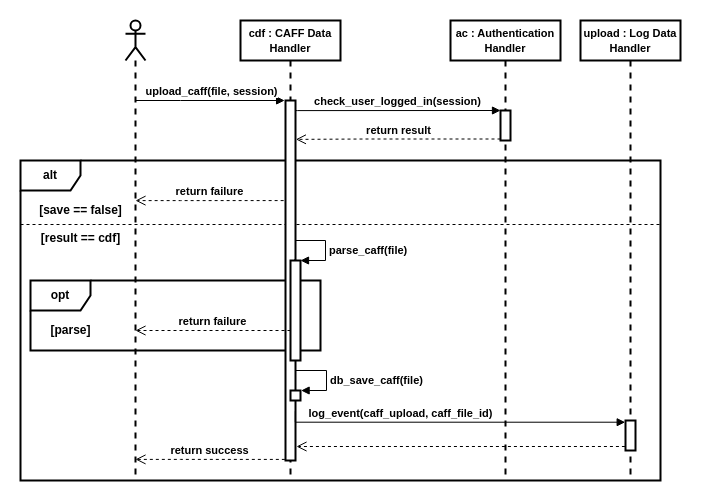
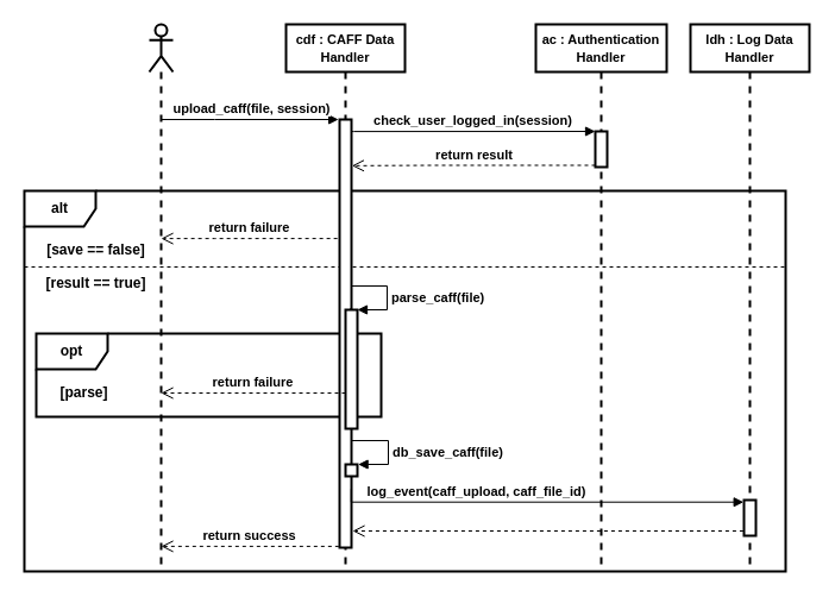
- <mxCell id="23" value="&lt;font style=&quot;font-size: 11px&quot;&gt;&lt;b&gt;upload : Log Data Handler&lt;br&gt;&lt;/b&gt;&lt;/font&gt;" style="shape=umlLifeline;perimeter=lifelinePerimeter;whiteSpace=wrap;html=1;container=1;collapsible=0;recursiveResize=0;outlineConnect=0;strokeWidth=2;" parent="1" vertex="1"><mxGeometry x="580" y="20" width="100" height="460" as="geometry" /></mxCell>
+ <mxCell id="23" value="&lt;font style=&quot;font-size: 11px&quot;&gt;&lt;b&gt;ldh : Log Data Handler&lt;br&gt;&lt;/b&gt;&lt;/font&gt;" style="shape=umlLifeline;perimeter=lifelinePerimeter;whiteSpace=wrap;html=1;container=1;collapsible=0;recursiveResize=0;outlineConnect=0;strokeWidth=2;" parent="1" vertex="1"><mxGeometry x="580" y="20" width="100" height="460" as="geometry" /></mxCell>
- <mxCell id="20" value="&lt;b&gt;[result == cdf]&lt;br&gt;&lt;/b&gt;" style="text;html=1;align=center;verticalAlign=middle;resizable=0;points=[];autosize=1;strokeColor=none;fillColor=none;" parent="1" vertex="1"><mxGeometry x="30" y="228" width="100" height="20" as="geometry" /></mxCell>
+ <mxCell id="20" value="&lt;b&gt;[result == true]&lt;br&gt;&lt;/b&gt;" style="text;html=1;align=center;verticalAlign=middle;resizable=0;points=[];autosize=1;strokeColor=none;fillColor=none;" parent="1" vertex="1"><mxGeometry x="30" y="228" width="100" height="20" as="geometry" /></mxCell>
